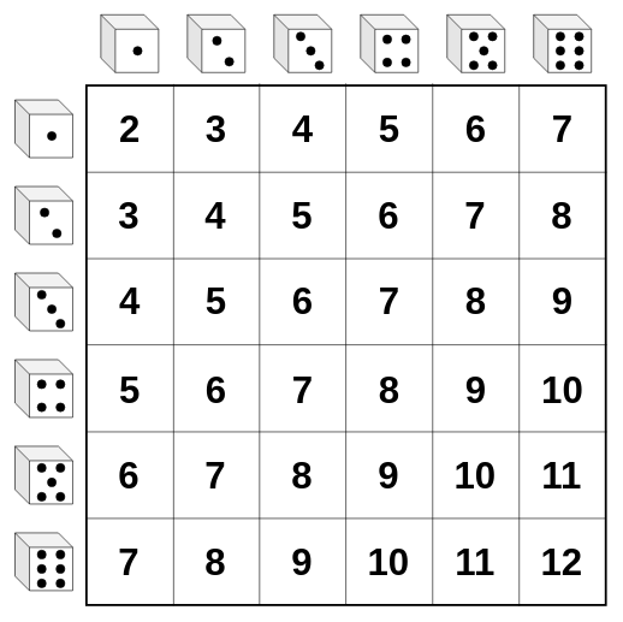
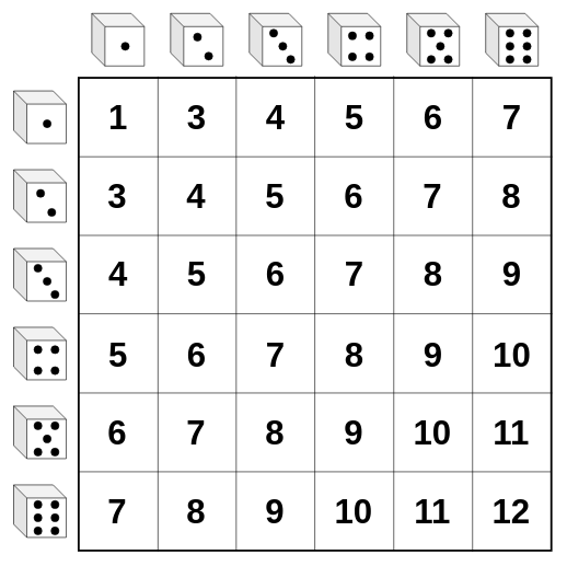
- <mxCell id="67" value="2" style="text;html=1;strokeColor=none;fillColor=none;align=center;verticalAlign=middle;whiteSpace=wrap;rounded=0;fontStyle=1;fontSize=52;" parent="1" vertex="1"><mxGeometry x="149" y="164" width="60" height="30" as="geometry" /></mxCell>
+ <mxCell id="67" value="1" style="text;html=1;strokeColor=none;fillColor=none;align=center;verticalAlign=middle;whiteSpace=wrap;rounded=0;fontStyle=1;fontSize=52;" parent="1" vertex="1"><mxGeometry x="149" y="164" width="60" height="30" as="geometry" /></mxCell>
